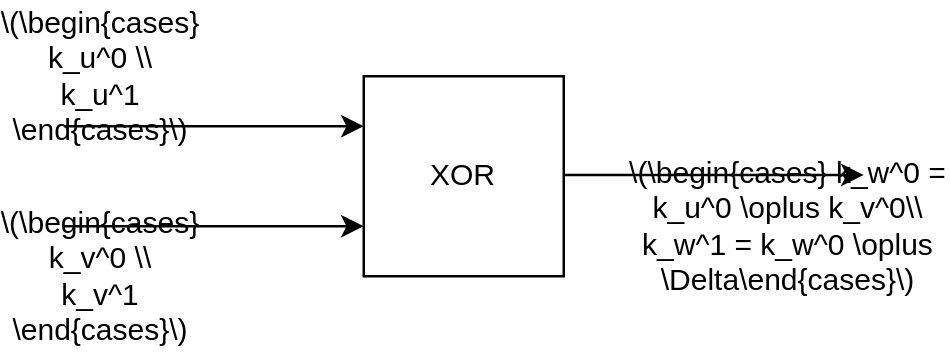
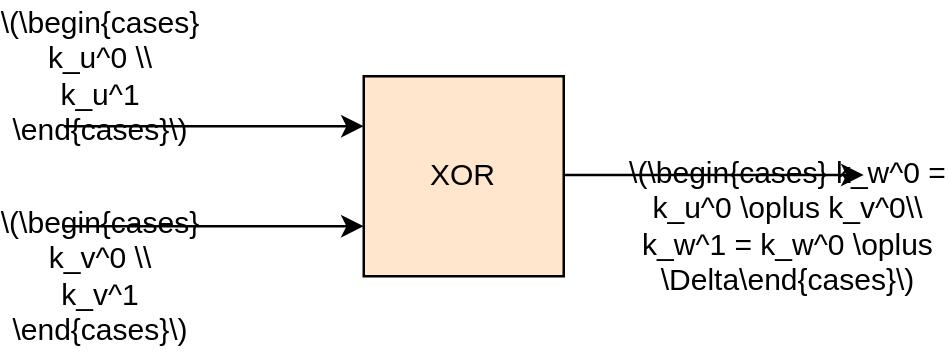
- <mxCell id="3" value="XOR" style="rounded=0;whiteSpace=wrap;html=1;" vertex="1" parent="2"><mxGeometry x="125" y="10" width="80" height="80" as="geometry" /></mxCell>
+ <mxCell id="3" value="XOR" style="rounded=0;whiteSpace=wrap;html=1;fillColor=#ffe6cc;" vertex="1" parent="2"><mxGeometry x="125" y="10" width="80" height="80" as="geometry" /></mxCell>
